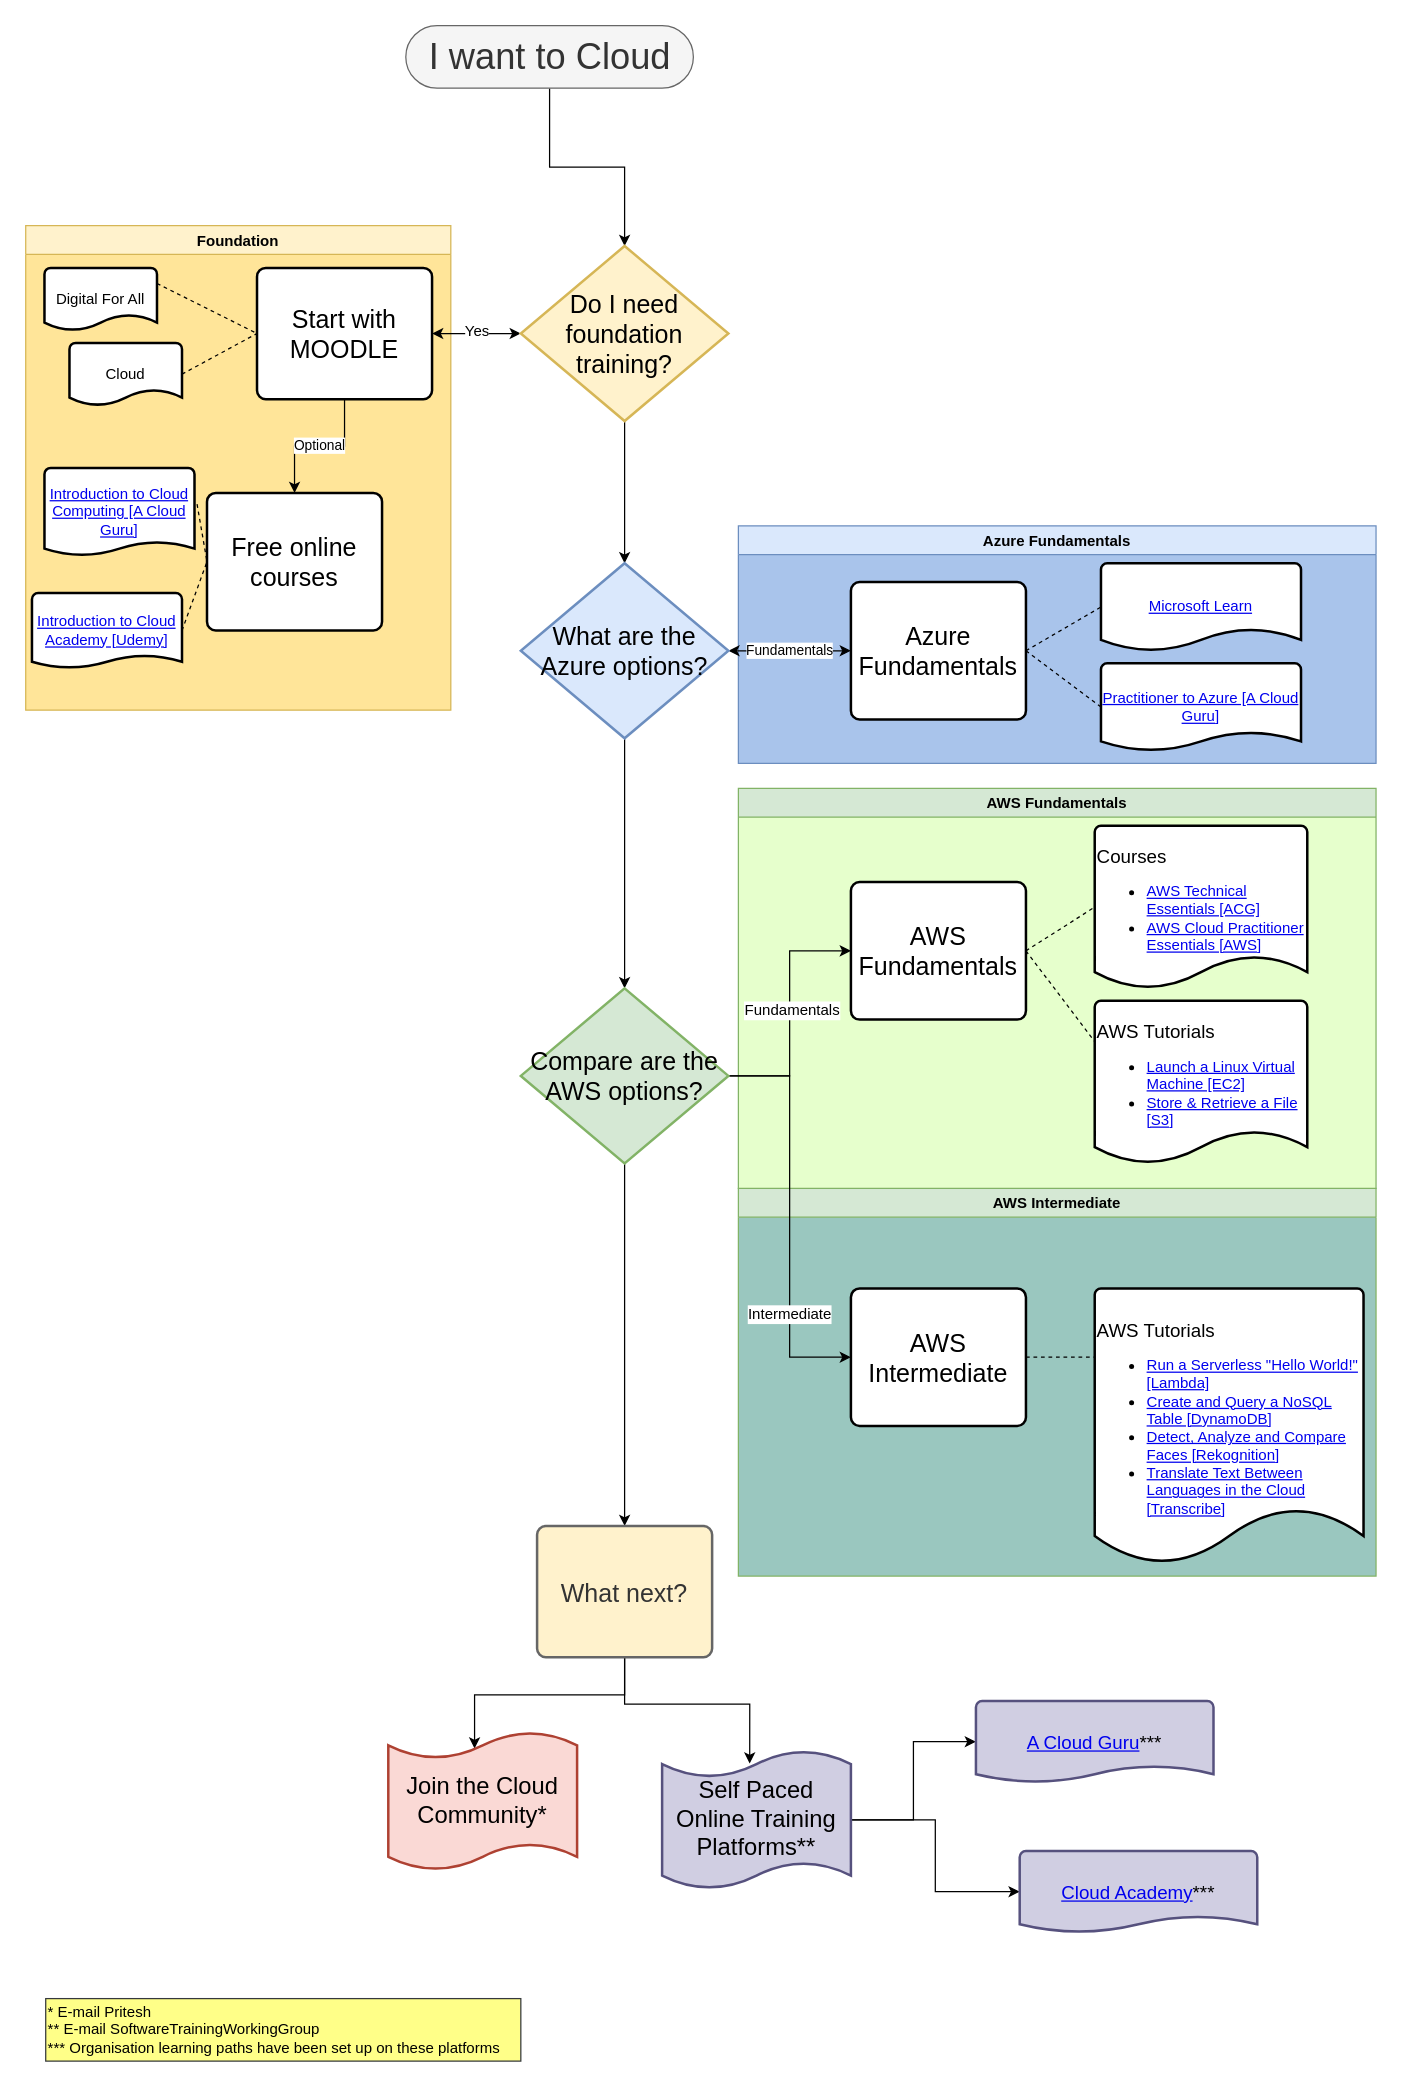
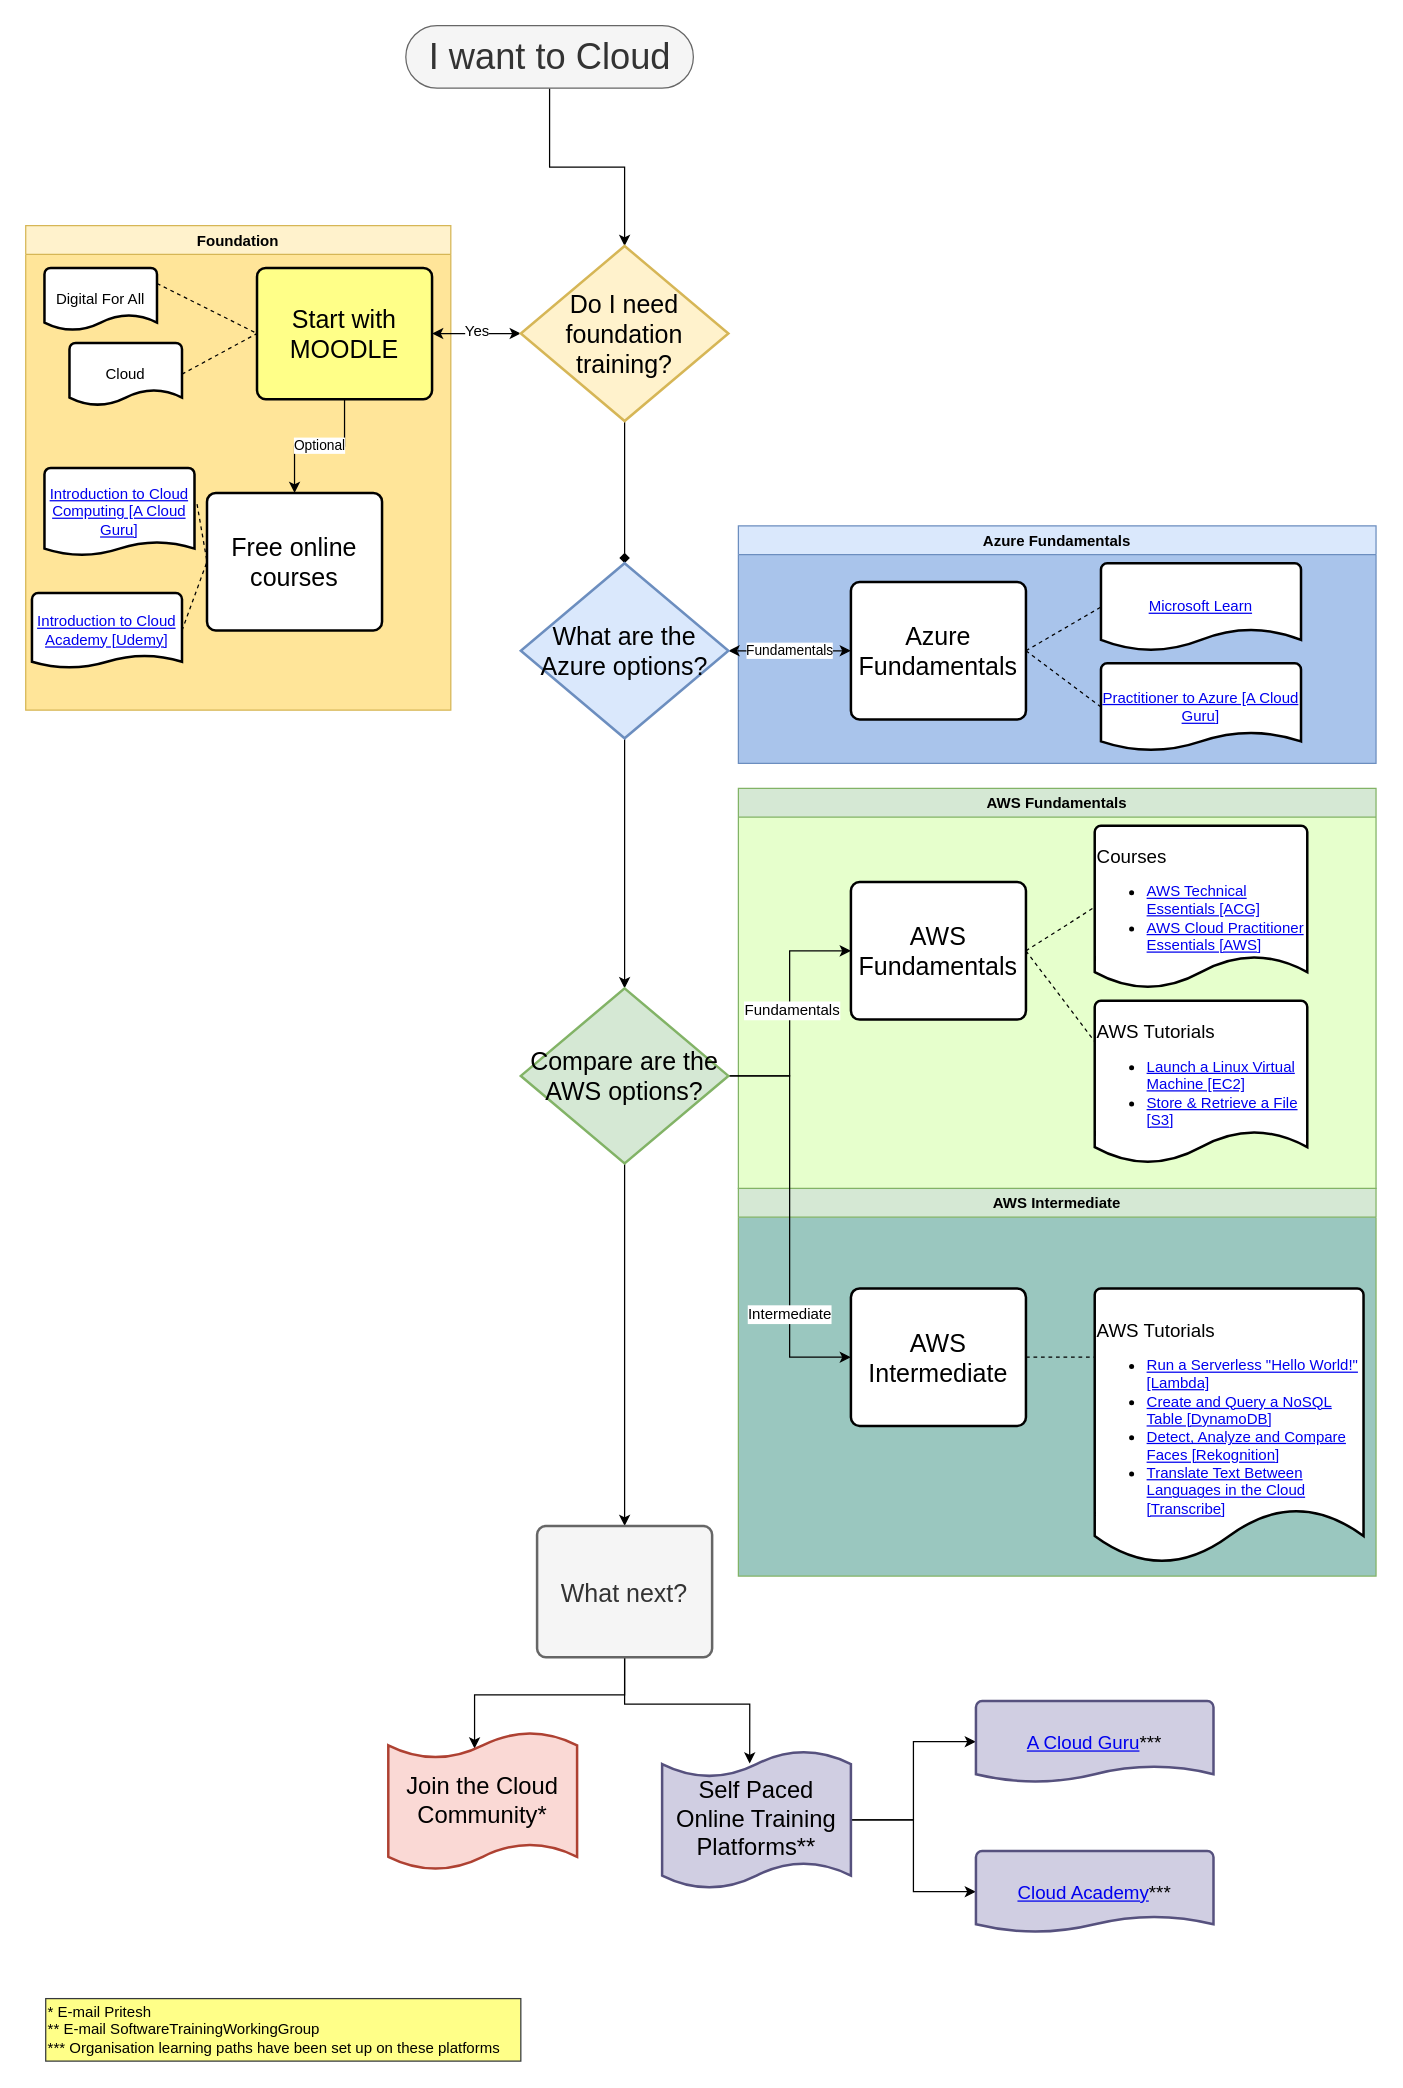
- <mxCell id="9" value="&lt;font style=&quot;font-size: 20px&quot;&gt;Start with MOODLE&lt;/font&gt;" style="rounded=1;whiteSpace=wrap;html=1;absoluteArcSize=1;arcSize=14;strokeWidth=2;" parent="8" vertex="1"><mxGeometry x="185" y="33.75" width="140" height="105" as="geometry" /></mxCell>
+ <mxCell id="9" value="&lt;font style=&quot;font-size: 20px&quot;&gt;Start with MOODLE&lt;/font&gt;" style="rounded=1;whiteSpace=wrap;html=1;absoluteArcSize=1;arcSize=14;strokeWidth=2;fillColor=#ffff88;" parent="8" vertex="1"><mxGeometry x="185" y="33.75" width="140" height="105" as="geometry" /></mxCell>
- <mxCell id="24" style="edgeStyle=orthogonalEdgeStyle;rounded=0;orthogonalLoop=1;jettySize=auto;html=1;" parent="1" source="25" target="28" edge="1"><mxGeometry relative="1" as="geometry" /></mxCell>
+ <mxCell id="24" style="edgeStyle=orthogonalEdgeStyle;rounded=0;orthogonalLoop=1;jettySize=auto;html=1;endArrow=diamond;" parent="1" source="25" target="28" edge="1"><mxGeometry relative="1" as="geometry" /></mxCell>
- <mxCell id="47" value="&lt;font style=&quot;font-size: 20px&quot;&gt;What next?&lt;/font&gt;" style="rounded=1;whiteSpace=wrap;html=1;absoluteArcSize=1;arcSize=14;strokeWidth=2;fillColor=#fff2cc;strokeColor=#666666;fontColor=#333333;" parent="1" vertex="1"><mxGeometry x="429" y="1220" width="140" height="105" as="geometry" /></mxCell>
+ <mxCell id="47" value="&lt;font style=&quot;font-size: 20px&quot;&gt;What next?&lt;/font&gt;" style="rounded=1;whiteSpace=wrap;html=1;absoluteArcSize=1;arcSize=14;strokeWidth=2;fillColor=#f5f5f5;strokeColor=#666666;fontColor=#333333;" parent="1" vertex="1"><mxGeometry x="429" y="1220" width="140" height="105" as="geometry" /></mxCell>
- <mxCell id="53" value="&lt;div style=&quot;font-size: 15px&quot;&gt;&lt;a href=&quot;https://app.qa.com&quot;&gt;Cloud Academy&lt;/a&gt;***&lt;/div&gt;" style="strokeWidth=2;html=1;shape=mxgraph.flowchart.document2;whiteSpace=wrap;size=0.2;align=center;fillColor=#d0cee2;strokeColor=#56517e;" parent="1" vertex="1"><mxGeometry x="815" y="1480" width="190" height="65" as="geometry" /></mxCell>
+ <mxCell id="53" value="&lt;div style=&quot;font-size: 15px&quot;&gt;&lt;a href=&quot;https://app.qa.com&quot;&gt;Cloud Academy&lt;/a&gt;***&lt;/div&gt;" style="strokeWidth=2;html=1;shape=mxgraph.flowchart.document2;whiteSpace=wrap;size=0.2;align=center;fillColor=#d0cee2;strokeColor=#56517e;" parent="1" vertex="1"><mxGeometry x="780" y="1480" width="190" height="65" as="geometry" /></mxCell>
